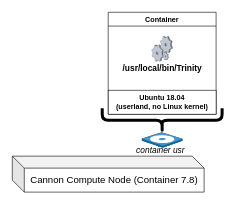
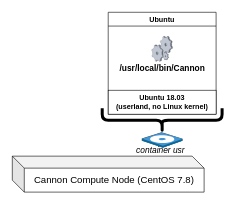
- <mxCell id="2" value="Container" style="swimlane;" parent="1" vertex="1"><mxGeometry x="180" width="180" height="170" as="geometry" y="20" /></mxCell>
+ <mxCell id="2" value="Ubuntu" style="swimlane;" parent="1" vertex="1"><mxGeometry x="180" width="180" height="170" as="geometry" y="20" /></mxCell>
- <mxCell id="3" value="&lt;font style=&quot;font-size: 14px&quot;&gt;/usr/local/bin/Trinity&lt;/font&gt;" style="text;strokeColor=none;fillColor=none;html=1;fontSize=24;fontStyle=1;verticalAlign=middle;align=center;" parent="2" vertex="1"><mxGeometry x="60" y="70" width="60" height="40" as="geometry" /></mxCell>
+ <mxCell id="3" value="&lt;font style=&quot;font-size: 14px&quot;&gt;/usr/local/bin/Cannon&lt;/font&gt;" style="text;strokeColor=none;fillColor=none;html=1;fontSize=24;fontStyle=1;verticalAlign=middle;align=center;" parent="2" vertex="1"><mxGeometry x="60" y="70" width="60" height="40" as="geometry" /></mxCell>
- <mxCell id="5" value="&lt;b&gt;Ubuntu 18.04&lt;br&gt;(userland, no Linux kernel)&lt;br&gt;&lt;/b&gt;" style="rounded=0;whiteSpace=wrap;html=1;" parent="2" vertex="1"><mxGeometry y="130" width="180" height="40" as="geometry" /></mxCell>
+ <mxCell id="5" value="&lt;b&gt;Ubuntu 18.03&lt;br&gt;(userland, no Linux kernel)&lt;br&gt;&lt;/b&gt;" style="rounded=0;whiteSpace=wrap;html=1;" parent="2" vertex="1"><mxGeometry y="130" width="180" height="40" as="geometry" /></mxCell>
- <mxCell id="6" value="&lt;span style=&quot;font-size: 16px&quot;&gt;Cannon Compute Node (Container 7.8)&lt;/span&gt;" style="shape=cube;whiteSpace=wrap;html=1;boundedLbl=1;backgroundOutline=1;darkOpacity=0.05;darkOpacity2=0.1;" parent="1" vertex="1"><mxGeometry x="20" y="260" width="320" height="60" as="geometry" /></mxCell>
+ <mxCell id="6" value="&lt;span style=&quot;font-size: 16px&quot;&gt;Cannon Compute Node (CentOS 7.8)&lt;/span&gt;" style="shape=cube;whiteSpace=wrap;html=1;boundedLbl=1;backgroundOutline=1;darkOpacity=0.05;darkOpacity2=0.1;" parent="1" vertex="1"><mxGeometry x="20" y="260" width="320" height="60" as="geometry" /></mxCell>
